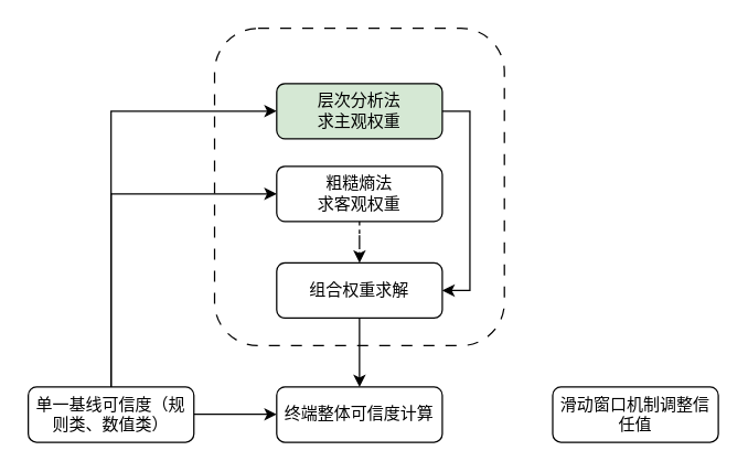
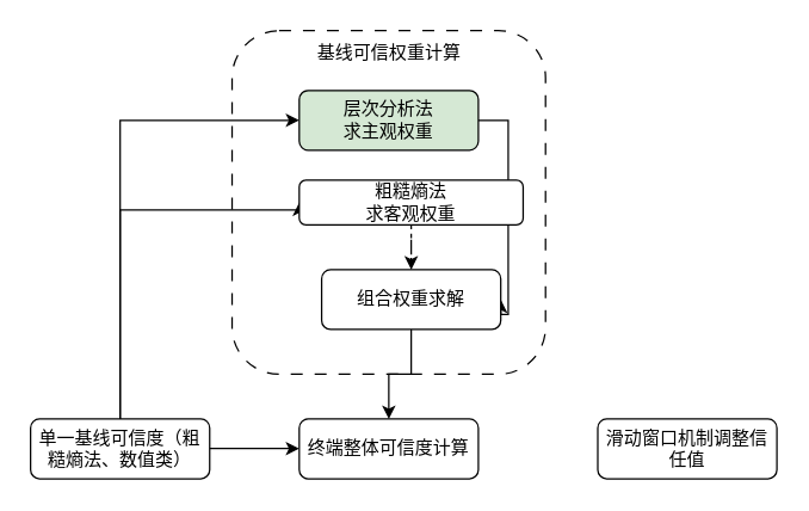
+ <mxCell id="14" value="基线可信权重计算" style="text;html=1;align=center;verticalAlign=middle;resizable=0;points=[];autosize=1;strokeColor=none;fillColor=none;" vertex="1" parent="1"><mxGeometry x="200" y="20" width="120" height="30" as="geometry" /></mxCell>
- <mxCell id="9" value="粗糙熵法&lt;div&gt;求客观权重&lt;/div&gt;" style="whiteSpace=wrap;html=1;rounded=1;" vertex="1" parent="1"><mxGeometry x="200" y="120" width="120" height="40" as="geometry" /></mxCell>
+ <mxCell id="9" value="粗糙熵法&lt;div&gt;求客观权重&lt;/div&gt;" style="whiteSpace=wrap;html=1;rounded=1;" vertex="1" parent="1"><mxGeometry x="200" y="120" width="150" height="30" as="geometry" /></mxCell>
- <mxCell id="11" value="组合权重求解" style="whiteSpace=wrap;html=1;rounded=1;" vertex="1" parent="1"><mxGeometry x="200" y="190" width="120" height="40" as="geometry" /></mxCell>
+ <mxCell id="11" value="组合权重求解" style="whiteSpace=wrap;html=1;rounded=1;" vertex="1" parent="1"><mxGeometry x="215" y="180" width="120" height="40" as="geometry" /></mxCell>
- <mxCell id="12" value="单一基线可信度（规则类、数值类）" style="whiteSpace=wrap;html=1;rounded=1;" vertex="1" parent="1"><mxGeometry x="20" y="280" width="120" height="40" as="geometry" /></mxCell>
+ <mxCell id="12" value="单一基线可信度（粗糙熵法、数值类）" style="whiteSpace=wrap;html=1;rounded=1;" vertex="1" parent="1"><mxGeometry x="20" y="280" width="120" height="40" as="geometry" /></mxCell>
